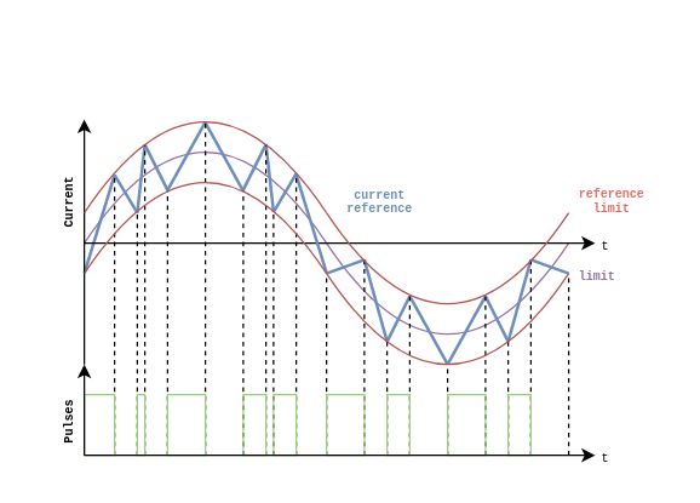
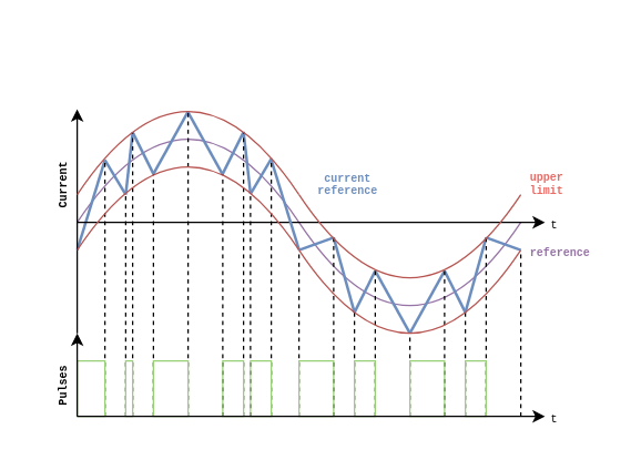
- <mxCell id="55" value="&lt;div style=&quot;font-size: 8px&quot; align=&quot;center&quot;&gt;&lt;b&gt;&lt;font style=&quot;font-size: 8px&quot; face=&quot;Courier New&quot; color=&quot;#EA6B66&quot;&gt;reference&lt;/font&gt;&lt;/b&gt;&lt;/div&gt;&lt;div style=&quot;font-size: 8px&quot; align=&quot;center&quot;&gt;&lt;b&gt;&lt;font style=&quot;font-size: 8px&quot; face=&quot;Courier New&quot; color=&quot;#EA6B66&quot;&gt;limit&lt;/font&gt;&lt;br style=&quot;font-size: 8px&quot;&gt;&lt;/b&gt;&lt;/div&gt;" style="text;html=1;resizable=0;points=[];autosize=1;align=left;verticalAlign=top;spacingTop=-4;fontSize=8;" parent="1" vertex="1"><mxGeometry x="380" y="120" width="40" height="25" as="geometry" /></mxCell>
+ <mxCell id="55" value="&lt;div style=&quot;font-size: 8px&quot; align=&quot;center&quot;&gt;&lt;b&gt;&lt;font style=&quot;font-size: 8px&quot; face=&quot;Courier New&quot; color=&quot;#EA6B66&quot;&gt;upper&lt;/font&gt;&lt;/b&gt;&lt;/div&gt;&lt;div style=&quot;font-size: 8px&quot; align=&quot;center&quot;&gt;&lt;b&gt;&lt;font style=&quot;font-size: 8px&quot; face=&quot;Courier New&quot; color=&quot;#EA6B66&quot;&gt;limit&lt;/font&gt;&lt;br style=&quot;font-size: 8px&quot;&gt;&lt;/b&gt;&lt;/div&gt;" style="text;html=1;resizable=0;points=[];autosize=1;align=left;verticalAlign=top;spacingTop=-4;fontSize=8;" parent="1" vertex="1"><mxGeometry x="380" y="120" width="40" height="25" as="geometry" /></mxCell>
- <mxCell id="56" value="&lt;b&gt;&lt;font face=&quot;Courier New&quot; color=&quot;#9673A6&quot;&gt;limit&lt;/font&gt;&lt;/b&gt;" style="text;html=1;resizable=0;points=[];autosize=1;align=left;verticalAlign=top;spacingTop=-4;fontSize=8;" parent="1" vertex="1"><mxGeometry x="380" y="175" width="60" height="15" as="geometry" /></mxCell>
+ <mxCell id="56" value="&lt;b&gt;&lt;font face=&quot;Courier New&quot; color=&quot;#9673A6&quot;&gt;reference&lt;/font&gt;&lt;/b&gt;" style="text;html=1;resizable=0;points=[];autosize=1;align=left;verticalAlign=top;spacingTop=-4;fontSize=8;" parent="1" vertex="1"><mxGeometry x="380" y="175" width="60" height="15" as="geometry" /></mxCell>
